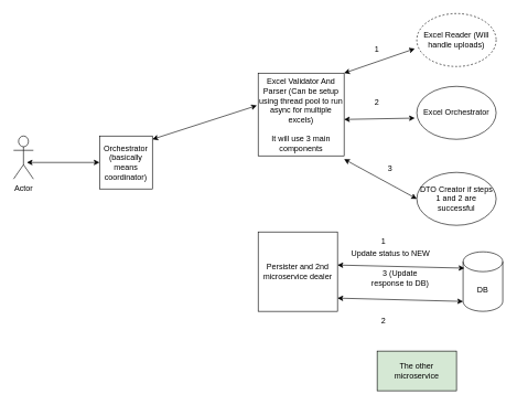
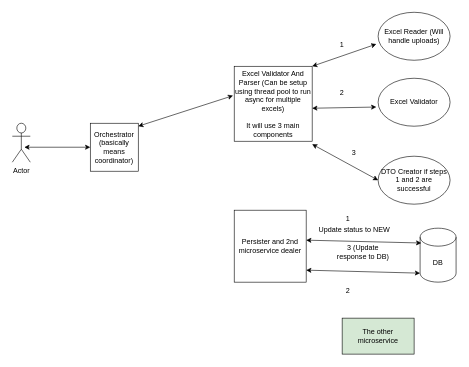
- <mxCell id="3" value="Excel Reader (Will handle uploads)" style="ellipse;whiteSpace=wrap;html=1;dashed=1;" vertex="1" parent="1"><mxGeometry x="630" y="20" width="120" height="80" as="geometry" /></mxCell>
+ <mxCell id="3" value="Excel Reader (Will handle uploads)" style="ellipse;whiteSpace=wrap;html=1;" vertex="1" parent="1"><mxGeometry x="630" y="20" width="120" height="80" as="geometry" /></mxCell>
- <mxCell id="4" value="Excel Orchestrator" style="ellipse;whiteSpace=wrap;html=1;" vertex="1" parent="1"><mxGeometry x="630" y="130" width="120" height="80" as="geometry" /></mxCell>
+ <mxCell id="4" value="Excel Validator" style="ellipse;whiteSpace=wrap;html=1;" vertex="1" parent="1"><mxGeometry x="630" y="130" width="120" height="80" as="geometry" /></mxCell>
